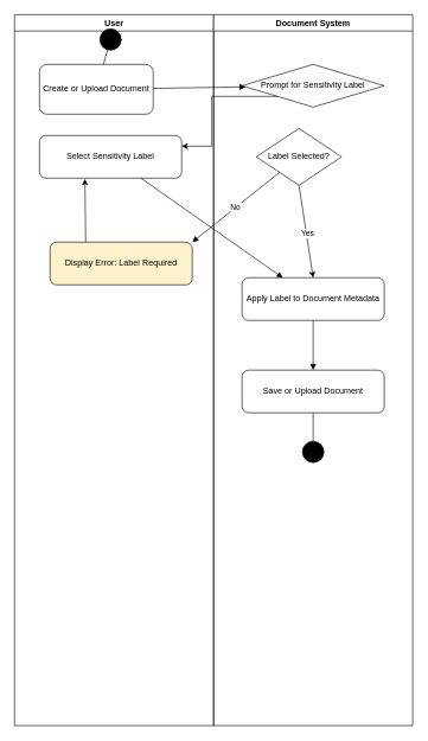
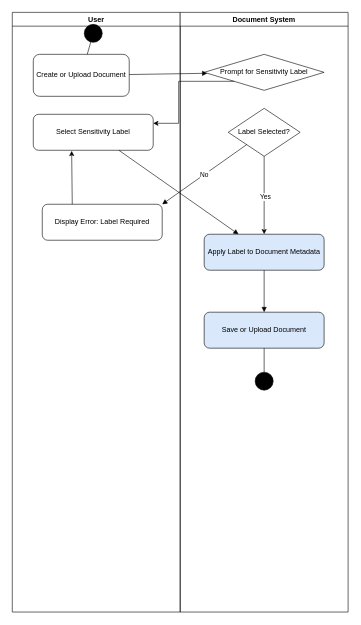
- <mxCell id="13" value="Label Selected?" style="rhombus;whiteSpace=wrap;html=1;" parent="11" vertex="1"><mxGeometry x="60" y="160" width="120" height="80" as="geometry" /></mxCell>
+ <mxCell id="13" value="Label Selected?" style="rhombus;whiteSpace=wrap;html=1;" parent="11" vertex="1"><mxGeometry x="80" y="160" width="120" height="80" as="geometry" /></mxCell>
- <mxCell id="9" value="Display Error: Label Required" style="rounded=1;whiteSpace=wrap;html=1;fillColor=#fff2cc;" parent="2" vertex="1"><mxGeometry x="50" y="320" width="200" height="60" as="geometry" /></mxCell>
+ <mxCell id="9" value="Display Error: Label Required" style="rounded=1;whiteSpace=wrap;html=1;" parent="2" vertex="1"><mxGeometry x="50" y="320" width="200" height="60" as="geometry" /></mxCell>
- <mxCell id="14" value="Apply Label to Document Metadata" style="rounded=1;whiteSpace=wrap;html=1;" parent="11" vertex="1"><mxGeometry x="40" y="370" width="200" height="60" as="geometry" /></mxCell>
+ <mxCell id="14" value="Apply Label to Document Metadata" style="rounded=1;whiteSpace=wrap;html=1;fillColor=#dae8fc;" parent="11" vertex="1"><mxGeometry x="40" y="370" width="200" height="60" as="geometry" /></mxCell>
- <mxCell id="15" value="Save or Upload Document" style="rounded=1;whiteSpace=wrap;html=1;" parent="11" vertex="1"><mxGeometry x="40" y="500" width="200" height="60" as="geometry" /></mxCell>
+ <mxCell id="15" value="Save or Upload Document" style="rounded=1;whiteSpace=wrap;html=1;fillColor=#dae8fc;" parent="11" vertex="1"><mxGeometry x="40" y="500" width="200" height="60" as="geometry" /></mxCell>
